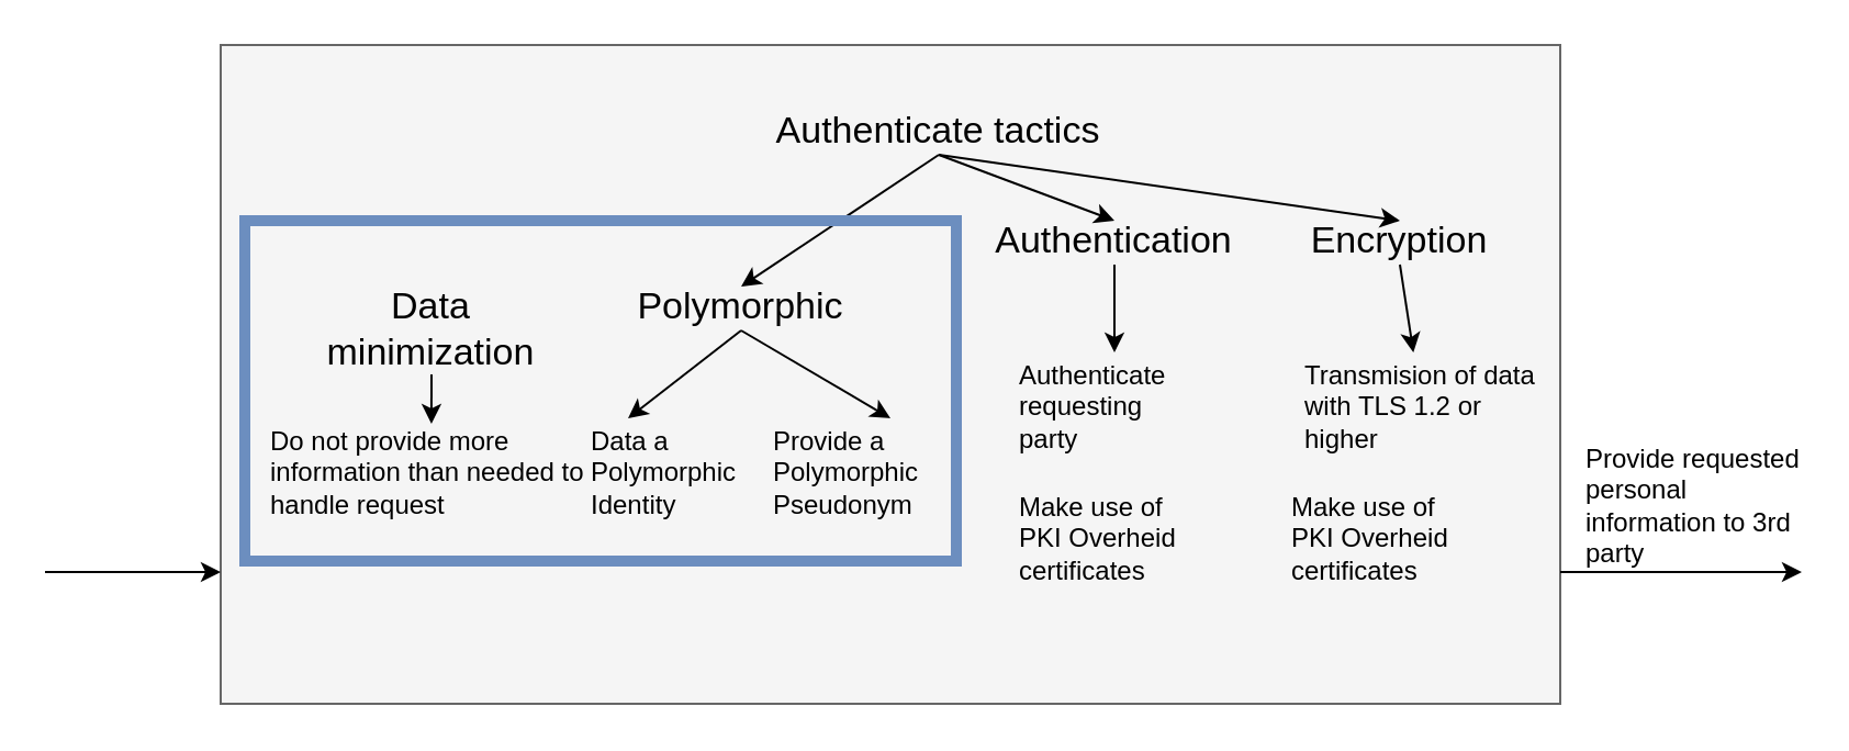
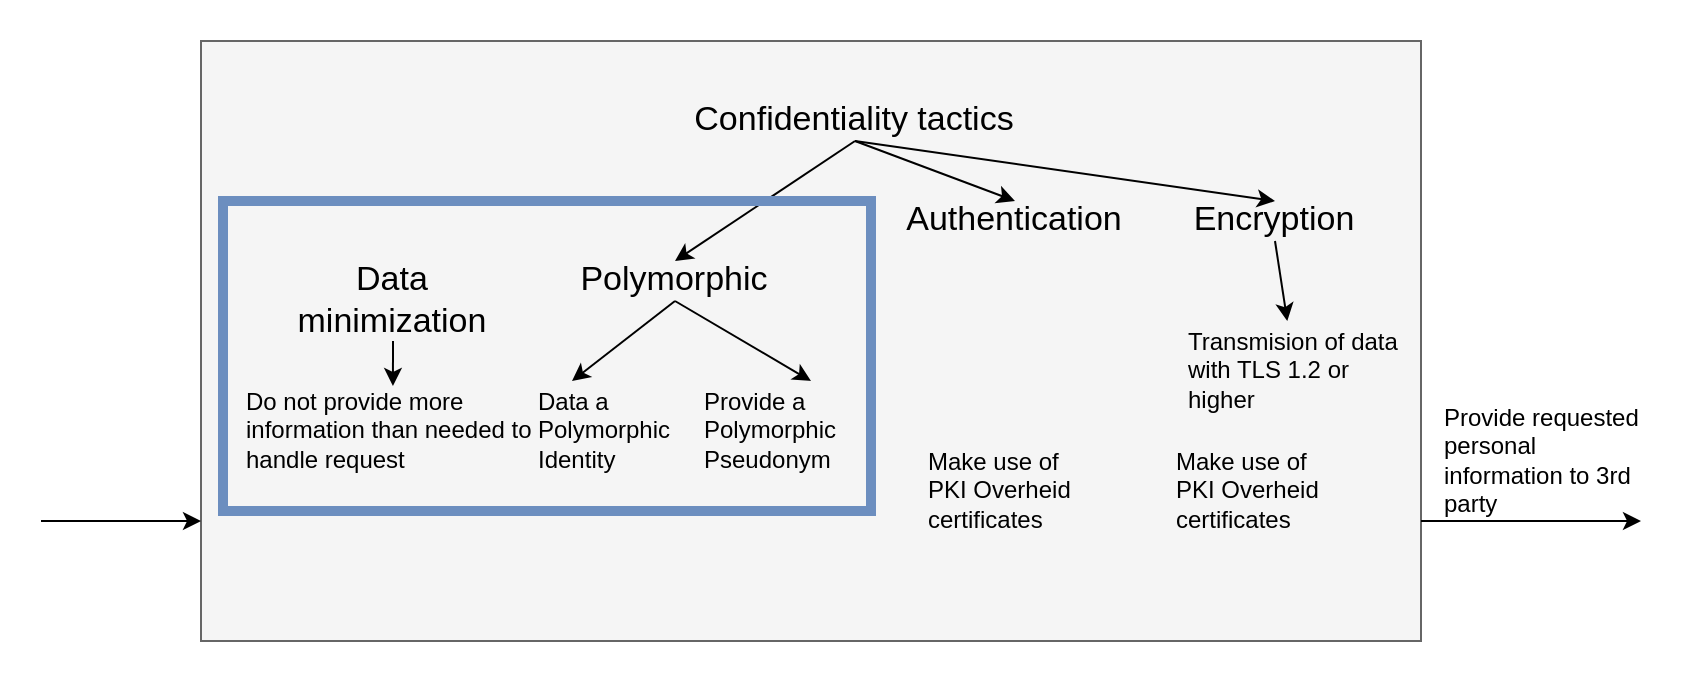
- <mxCell id="3" value="&lt;font style=&quot;font-size: 17px&quot;&gt;Authenticate tactics&lt;/font&gt;" style="text;html=1;strokeColor=none;fillColor=none;align=center;verticalAlign=middle;whiteSpace=wrap;rounded=0;" parent="1" vertex="1"><mxGeometry x="342" y="50" width="170" height="20" as="geometry" /></mxCell>
+ <mxCell id="3" value="&lt;font style=&quot;font-size: 17px&quot;&gt;Confidentiality tactics&lt;/font&gt;" style="text;html=1;strokeColor=none;fillColor=none;align=center;verticalAlign=middle;whiteSpace=wrap;rounded=0;" parent="1" vertex="1"><mxGeometry x="342" y="50" width="170" height="20" as="geometry" /></mxCell>
- <mxCell id="21" value="" style="endArrow=classic;html=1;exitX=0.5;exitY=1;exitDx=0;exitDy=0;entryX=0.5;entryY=0;entryDx=0;entryDy=0;" parent="1" source="18" target="19" edge="1"><mxGeometry width="50" height="50" relative="1" as="geometry"><mxPoint x="312" y="140" as="sourcePoint" /><mxPoint x="311.97" y="182.5" as="targetPoint" /></mxGeometry></mxCell>
- <mxCell id="19" value="Authenticate &lt;br&gt;requesting&lt;br&gt;party" style="text;html=1;strokeColor=none;fillColor=none;align=left;verticalAlign=middle;whiteSpace=wrap;rounded=0;" parent="1" vertex="1"><mxGeometry x="462" y="160" width="90" height="50" as="geometry" /></mxCell>
